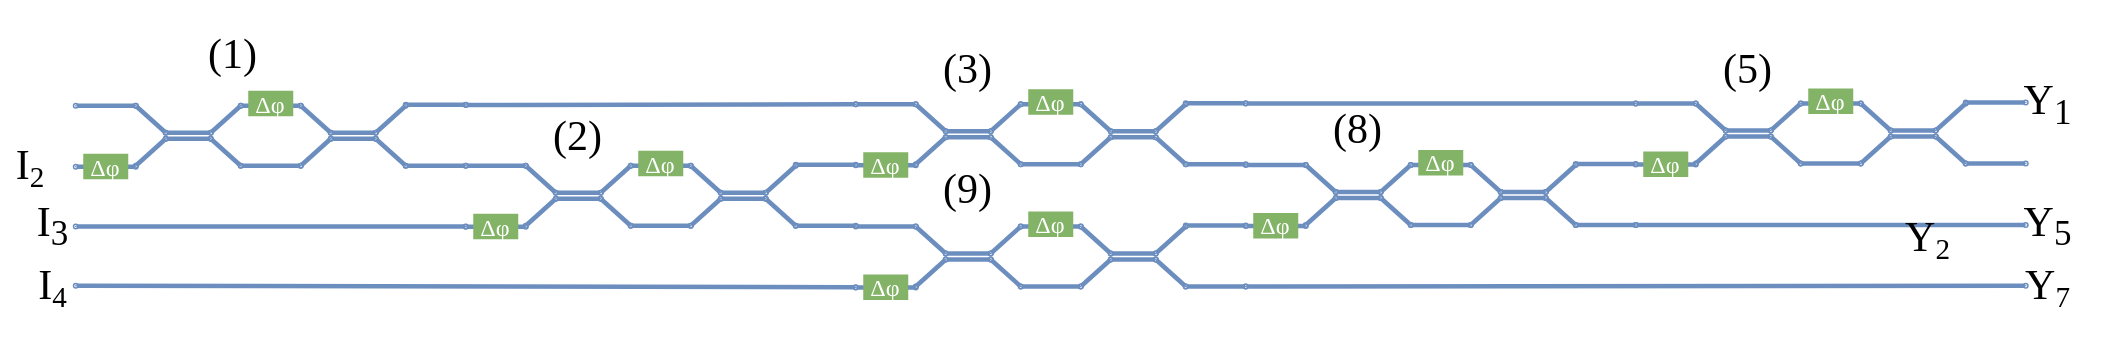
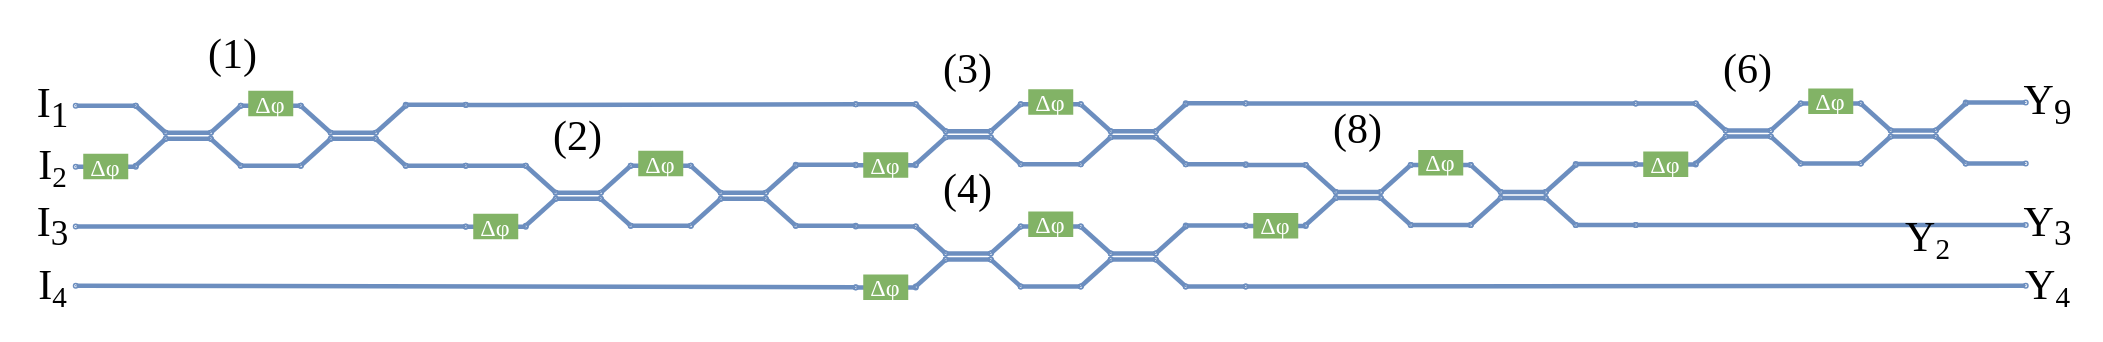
- <mxCell id="139" value="(5)" style="text;html=1;strokeColor=none;fillColor=none;align=center;verticalAlign=middle;whiteSpace=wrap;rounded=0;fontFamily=UGent Panno Text;fontSize=28;" vertex="1" parent="1"><mxGeometry x="1140" y="30" width="50" height="30" as="geometry" /></mxCell>
+ <mxCell id="139" value="(6)" style="text;html=1;strokeColor=none;fillColor=none;align=center;verticalAlign=middle;whiteSpace=wrap;rounded=0;fontFamily=UGent Panno Text;fontSize=28;" vertex="1" parent="1"><mxGeometry x="1140" y="30" width="50" height="30" as="geometry" /></mxCell>
- <mxCell id="144" value="Y&lt;sub&gt;1&lt;/sub&gt;" style="text;html=1;strokeColor=none;fillColor=none;align=center;verticalAlign=middle;whiteSpace=wrap;rounded=0;fontFamily=UGent Panno Text;fontSize=28;" vertex="1" parent="1"><mxGeometry x="1350" y="53.5" width="30" height="30" as="geometry" /></mxCell>
+ <mxCell id="144" value="Y&lt;sub&gt;9&lt;/sub&gt;" style="text;html=1;strokeColor=none;fillColor=none;align=center;verticalAlign=middle;whiteSpace=wrap;rounded=0;fontFamily=UGent Panno Text;fontSize=28;" vertex="1" parent="1"><mxGeometry x="1350" y="53.5" width="30" height="30" as="geometry" /></mxCell>
+ <mxCell id="140" value="I&lt;sub&gt;1&lt;/sub&gt;" style="text;html=1;strokeColor=none;fillColor=none;align=center;verticalAlign=middle;whiteSpace=wrap;rounded=0;fontFamily=UGent Panno Text;fontSize=28;" vertex="1" parent="1"><mxGeometry x="20" y="55.5" width="30" height="30" as="geometry" /></mxCell>
- <mxCell id="141" value="I&lt;span style=&quot;font-size: 23.333px;&quot;&gt;&lt;sub&gt;2&lt;/sub&gt;&lt;/span&gt;" style="text;html=1;strokeColor=none;fillColor=none;align=center;verticalAlign=middle;whiteSpace=wrap;rounded=0;fontFamily=UGent Panno Text;fontSize=28;" vertex="1" parent="1"><mxGeometry x="5" y="95.5" width="30" height="30" as="geometry" /></mxCell>
+ <mxCell id="141" value="I&lt;span style=&quot;font-size: 23.333px;&quot;&gt;&lt;sub&gt;2&lt;/sub&gt;&lt;/span&gt;" style="text;html=1;strokeColor=none;fillColor=none;align=center;verticalAlign=middle;whiteSpace=wrap;rounded=0;fontFamily=UGent Panno Text;fontSize=28;" vertex="1" parent="1"><mxGeometry x="20" y="95.5" width="30" height="30" as="geometry" /></mxCell>
- <mxCell id="137" value="(9)" style="text;html=1;strokeColor=none;fillColor=none;align=center;verticalAlign=middle;whiteSpace=wrap;rounded=0;fontFamily=UGent Panno Text;fontSize=28;" vertex="1" parent="1"><mxGeometry x="620" y="110" width="50" height="30" as="geometry" /></mxCell>
+ <mxCell id="137" value="(4)" style="text;html=1;strokeColor=none;fillColor=none;align=center;verticalAlign=middle;whiteSpace=wrap;rounded=0;fontFamily=UGent Panno Text;fontSize=28;" vertex="1" parent="1"><mxGeometry x="620" y="110" width="50" height="30" as="geometry" /></mxCell>
- <mxCell id="146" value="Y&lt;sub&gt;5&lt;/sub&gt;" style="text;html=1;strokeColor=none;fillColor=none;align=center;verticalAlign=middle;whiteSpace=wrap;rounded=0;fontFamily=UGent Panno Text;fontSize=28;" vertex="1" parent="1"><mxGeometry x="1350" y="134.5" width="30" height="30" as="geometry" /></mxCell>
+ <mxCell id="146" value="Y&lt;sub&gt;3&lt;/sub&gt;" style="text;html=1;strokeColor=none;fillColor=none;align=center;verticalAlign=middle;whiteSpace=wrap;rounded=0;fontFamily=UGent Panno Text;fontSize=28;" vertex="1" parent="1"><mxGeometry x="1350" y="134.5" width="30" height="30" as="geometry" /></mxCell>
- <mxCell id="147" value="Y&lt;span style=&quot;font-size: 23.333px;&quot;&gt;&lt;sub&gt;7&lt;/sub&gt;&lt;/span&gt;" style="text;html=1;strokeColor=none;fillColor=none;align=center;verticalAlign=middle;whiteSpace=wrap;rounded=0;fontFamily=UGent Panno Text;fontSize=28;" vertex="1" parent="1"><mxGeometry x="1350" y="175.5" width="30" height="30" as="geometry" /></mxCell>
+ <mxCell id="147" value="Y&lt;span style=&quot;font-size: 23.333px;&quot;&gt;&lt;sub&gt;4&lt;/sub&gt;&lt;/span&gt;" style="text;html=1;strokeColor=none;fillColor=none;align=center;verticalAlign=middle;whiteSpace=wrap;rounded=0;fontFamily=UGent Panno Text;fontSize=28;" vertex="1" parent="1"><mxGeometry x="1350" y="175.5" width="30" height="30" as="geometry" /></mxCell>
